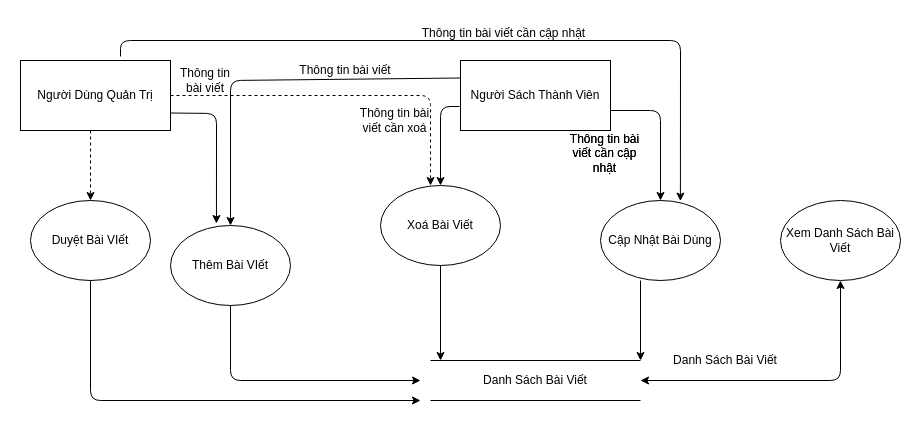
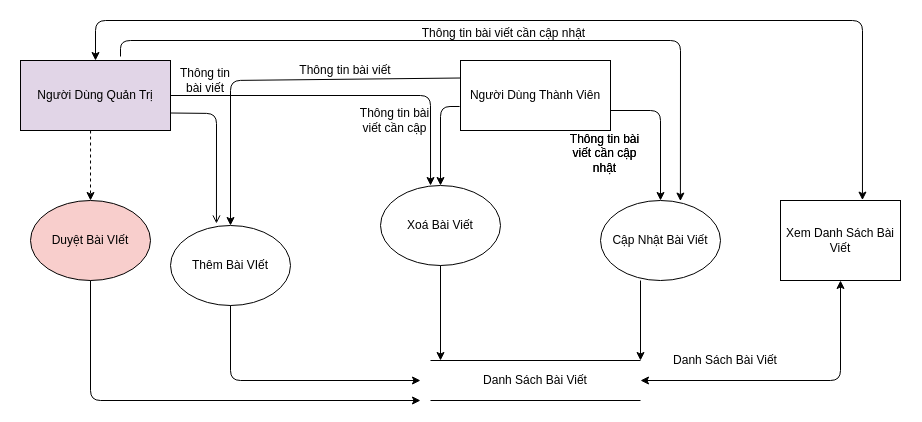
+ <mxCell id="31" value="" style="endArrow=classic;startArrow=classic;html=1;entryX=0.683;entryY=-0.005;entryDx=0;entryDy=0;entryPerimeter=0;" edge="1" parent="1" source="21" target="6"><mxGeometry width="50" height="50" relative="1" as="geometry"><mxPoint x="95" y="39.289" as="sourcePoint" /><mxPoint x="880" y="10" as="targetPoint" /><Array as="points"><mxPoint x="95" y="20" /><mxPoint x="862" y="20" /></Array></mxGeometry></mxCell>
- <mxCell id="21" value="Người Dùng Quản Trị" style="rounded=0;whiteSpace=wrap;html=1;" parent="1" vertex="1"><mxGeometry x="20" y="60" width="150" height="70" as="geometry" /></mxCell>
+ <mxCell id="21" value="Người Dùng Quản Trị" style="rounded=0;whiteSpace=wrap;html=1;fillColor=#e1d5e7;" parent="1" vertex="1"><mxGeometry x="20" y="60" width="150" height="70" as="geometry" /></mxCell>
- <mxCell id="27" value="" style="endArrow=classic;html=1;exitX=1;exitY=0.5;exitDx=0;exitDy=0;entryX=0.417;entryY=0;entryDx=0;entryDy=0;entryPerimeter=0;dashed=1;" edge="1" parent="1" source="21" target="4"><mxGeometry width="50" height="50" relative="1" as="geometry"><mxPoint x="260" y="150" as="sourcePoint" /><mxPoint x="310" y="100" as="targetPoint" /><Array as="points"><mxPoint x="430" y="95" /></Array></mxGeometry></mxCell>
+ <mxCell id="27" value="" style="endArrow=classic;html=1;exitX=1;exitY=0.5;exitDx=0;exitDy=0;entryX=0.417;entryY=0;entryDx=0;entryDy=0;entryPerimeter=0;" edge="1" parent="1" source="21" target="4"><mxGeometry width="50" height="50" relative="1" as="geometry"><mxPoint x="260" y="150" as="sourcePoint" /><mxPoint x="310" y="100" as="targetPoint" /><Array as="points"><mxPoint x="430" y="95" /></Array></mxGeometry></mxCell>
- <mxCell id="2" value="Người Sách Thành Viên" style="rounded=0;whiteSpace=wrap;html=1;" parent="1" vertex="1"><mxGeometry x="460" y="60" width="150" height="70" as="geometry" /></mxCell>
+ <mxCell id="2" value="Người Dùng Thành Viên" style="rounded=0;whiteSpace=wrap;html=1;" parent="1" vertex="1"><mxGeometry x="460" y="60" width="150" height="70" as="geometry" /></mxCell>
- <mxCell id="18" value="Thông tin bài viết cần xoá" style="text;html=1;strokeColor=none;fillColor=none;align=center;verticalAlign=middle;whiteSpace=wrap;rounded=0;" parent="1" vertex="1"><mxGeometry x="350" y="100" width="89" height="40" as="geometry" /></mxCell>
+ <mxCell id="18" value="Thông tin bài viết cần cập" style="text;html=1;strokeColor=none;fillColor=none;align=center;verticalAlign=middle;whiteSpace=wrap;rounded=0;" parent="1" vertex="1"><mxGeometry x="350" y="100" width="89" height="40" as="geometry" /></mxCell>
- <mxCell id="25" value="" style="endArrow=classic;html=1;entryX=0.383;entryY=-0.025;entryDx=0;entryDy=0;entryPerimeter=0;exitX=1;exitY=0.75;exitDx=0;exitDy=0;" edge="1" parent="1" source="21" target="3"><mxGeometry width="50" height="50" relative="1" as="geometry"><mxPoint x="140" y="200" as="sourcePoint" /><mxPoint x="190" y="150" as="targetPoint" /><Array as="points"><mxPoint x="216" y="113" /></Array></mxGeometry></mxCell>
+ <mxCell id="25" value="" style="endArrow=open;html=1;entryX=0.383;entryY=-0.025;entryDx=0;entryDy=0;entryPerimeter=0;exitX=1;exitY=0.75;exitDx=0;exitDy=0;" edge="1" parent="1" source="21" target="3"><mxGeometry width="50" height="50" relative="1" as="geometry"><mxPoint x="140" y="200" as="sourcePoint" /><mxPoint x="190" y="150" as="targetPoint" /><Array as="points"><mxPoint x="216" y="113" /></Array></mxGeometry></mxCell>
- <mxCell id="22" value="Duyệt Bài VIết" style="ellipse;whiteSpace=wrap;html=1;" parent="1" vertex="1"><mxGeometry x="30" y="200" width="120" height="80" as="geometry" /></mxCell>
+ <mxCell id="22" value="Duyệt Bài VIết" style="ellipse;whiteSpace=wrap;html=1;fillColor=#f8cecc;" parent="1" vertex="1"><mxGeometry x="30" y="200" width="120" height="80" as="geometry" /></mxCell>
- <mxCell id="5" value="Cập Nhật Bài Dùng" style="ellipse;whiteSpace=wrap;html=1;" parent="1" vertex="1"><mxGeometry x="600" y="200" width="120" height="80" as="geometry" /></mxCell>
+ <mxCell id="5" value="Cập Nhật Bài Viết" style="ellipse;whiteSpace=wrap;html=1;" parent="1" vertex="1"><mxGeometry x="600" y="200" width="120" height="80" as="geometry" /></mxCell>
- <mxCell id="6" value="Xem Danh Sách Bài Viết" style="ellipse;whiteSpace=wrap;html=1;" parent="1" vertex="1"><mxGeometry x="780" y="200" width="120" height="80" as="geometry" /></mxCell>
+ <mxCell id="6" value="Xem Danh Sách Bài Viết" style="whiteSpace=wrap;html=1;rounded=0;" parent="1" vertex="1"><mxGeometry x="780" y="200" width="120" height="80" as="geometry" /></mxCell>
